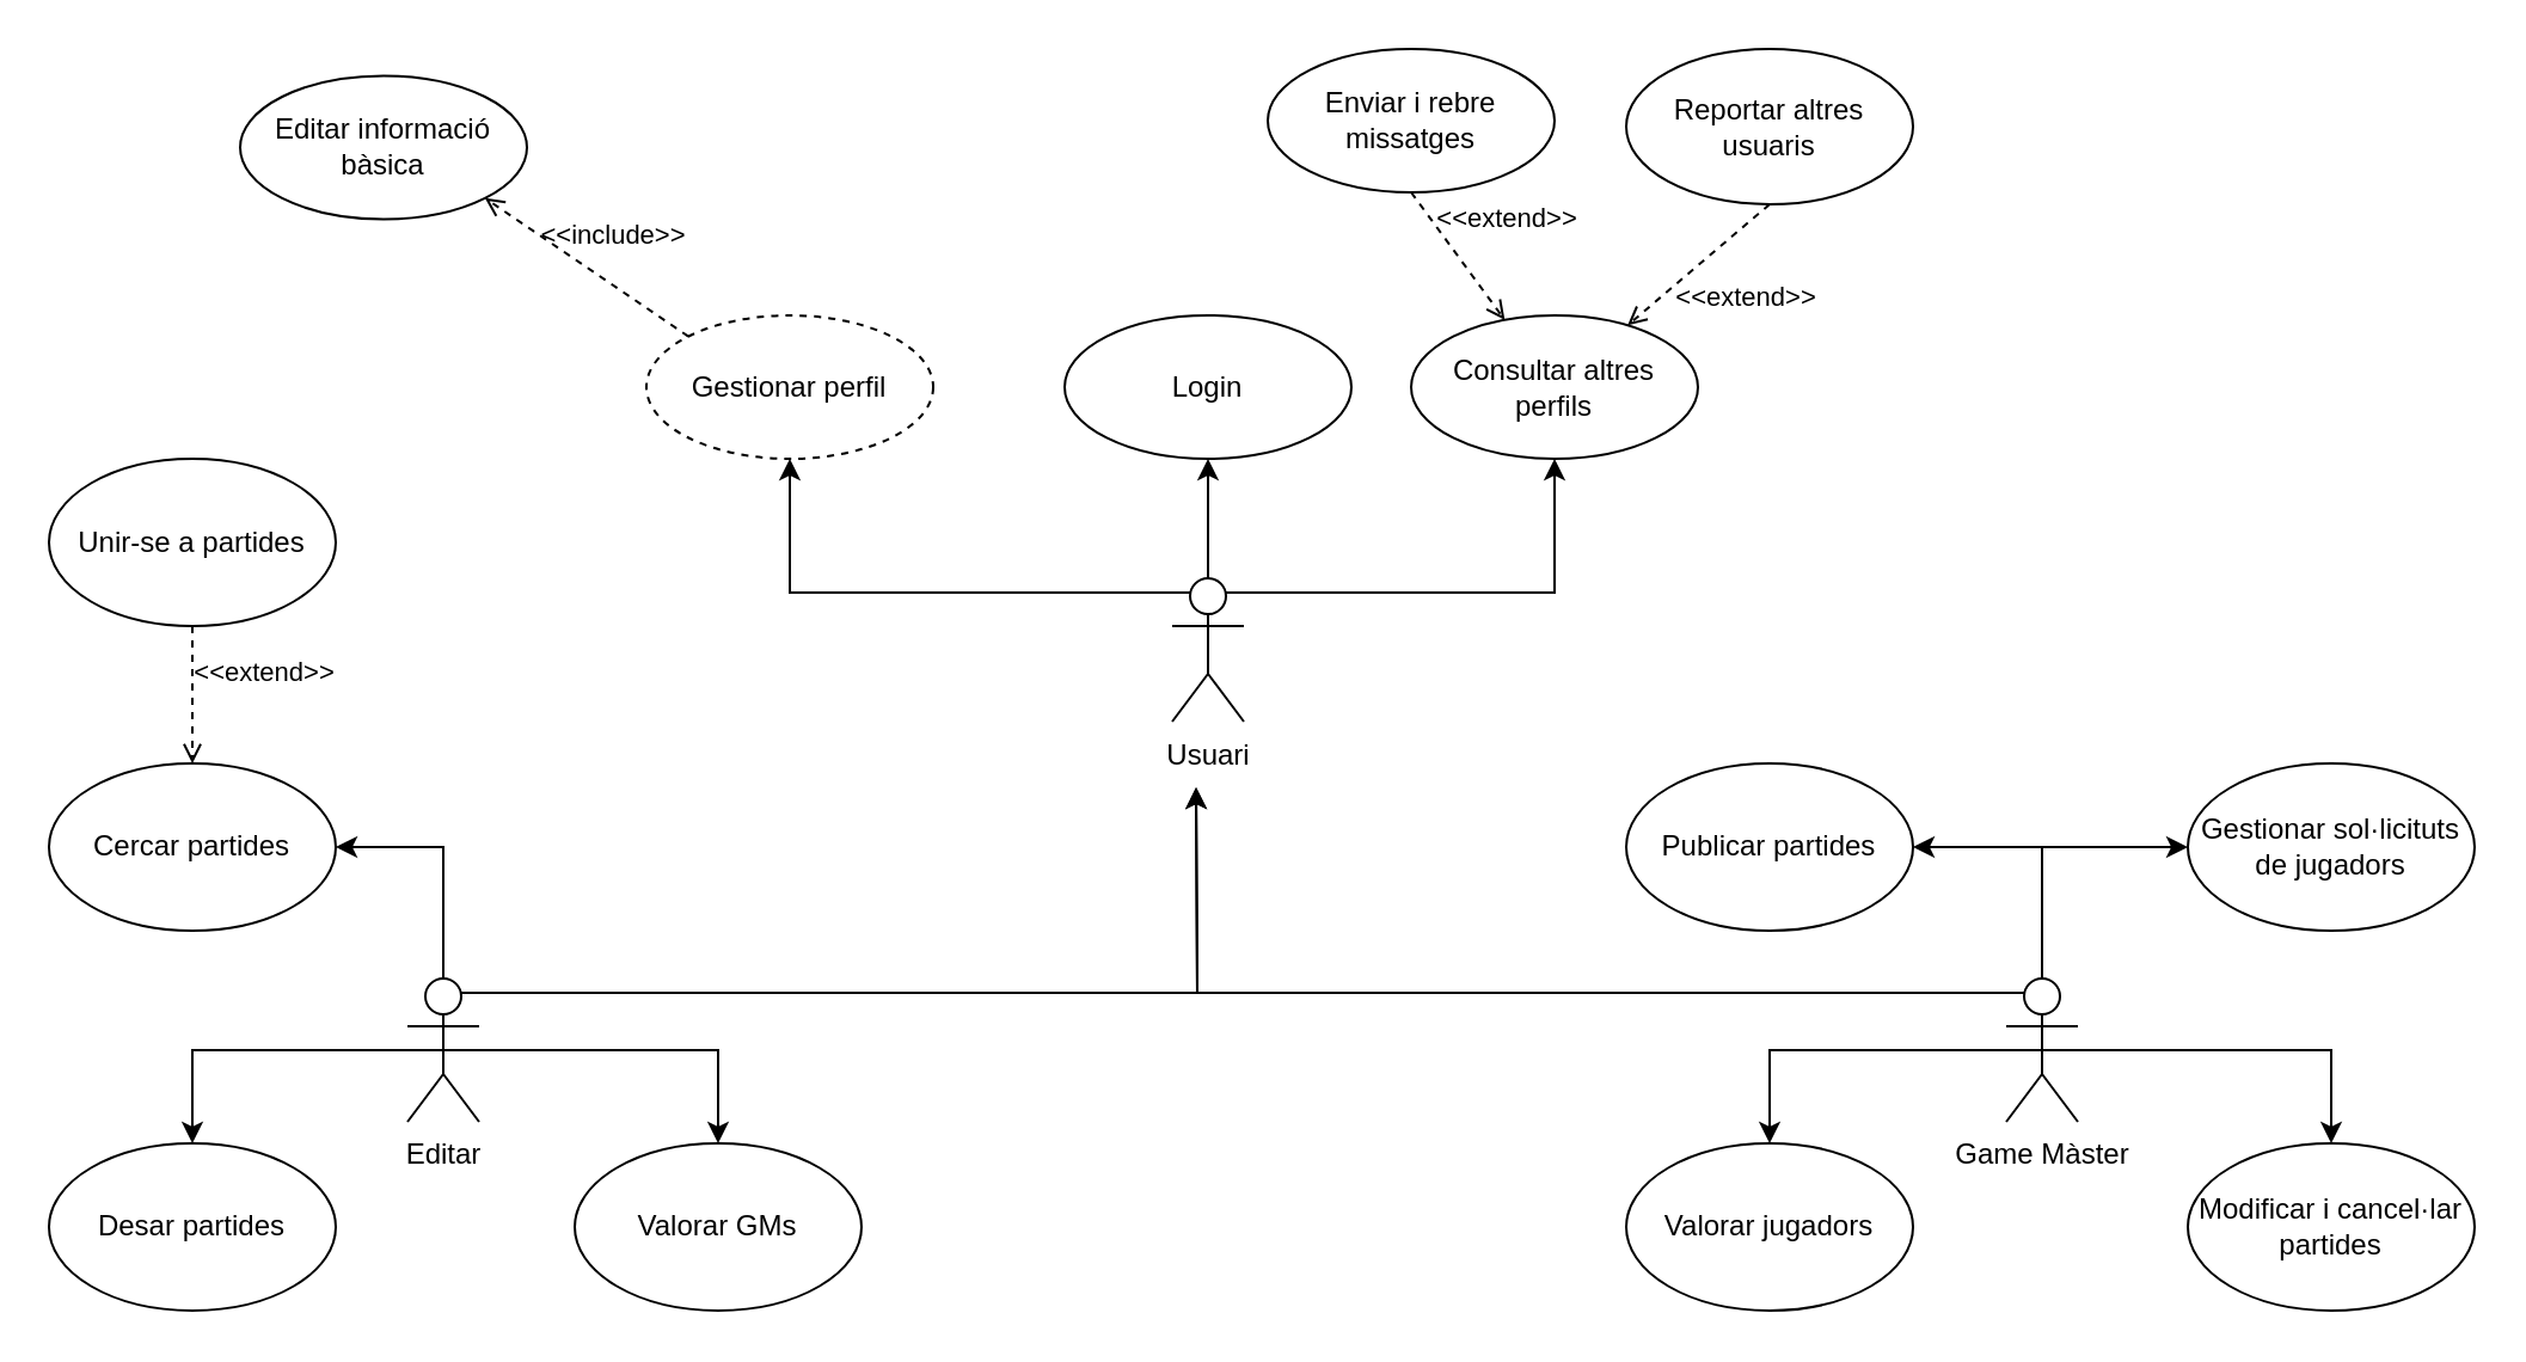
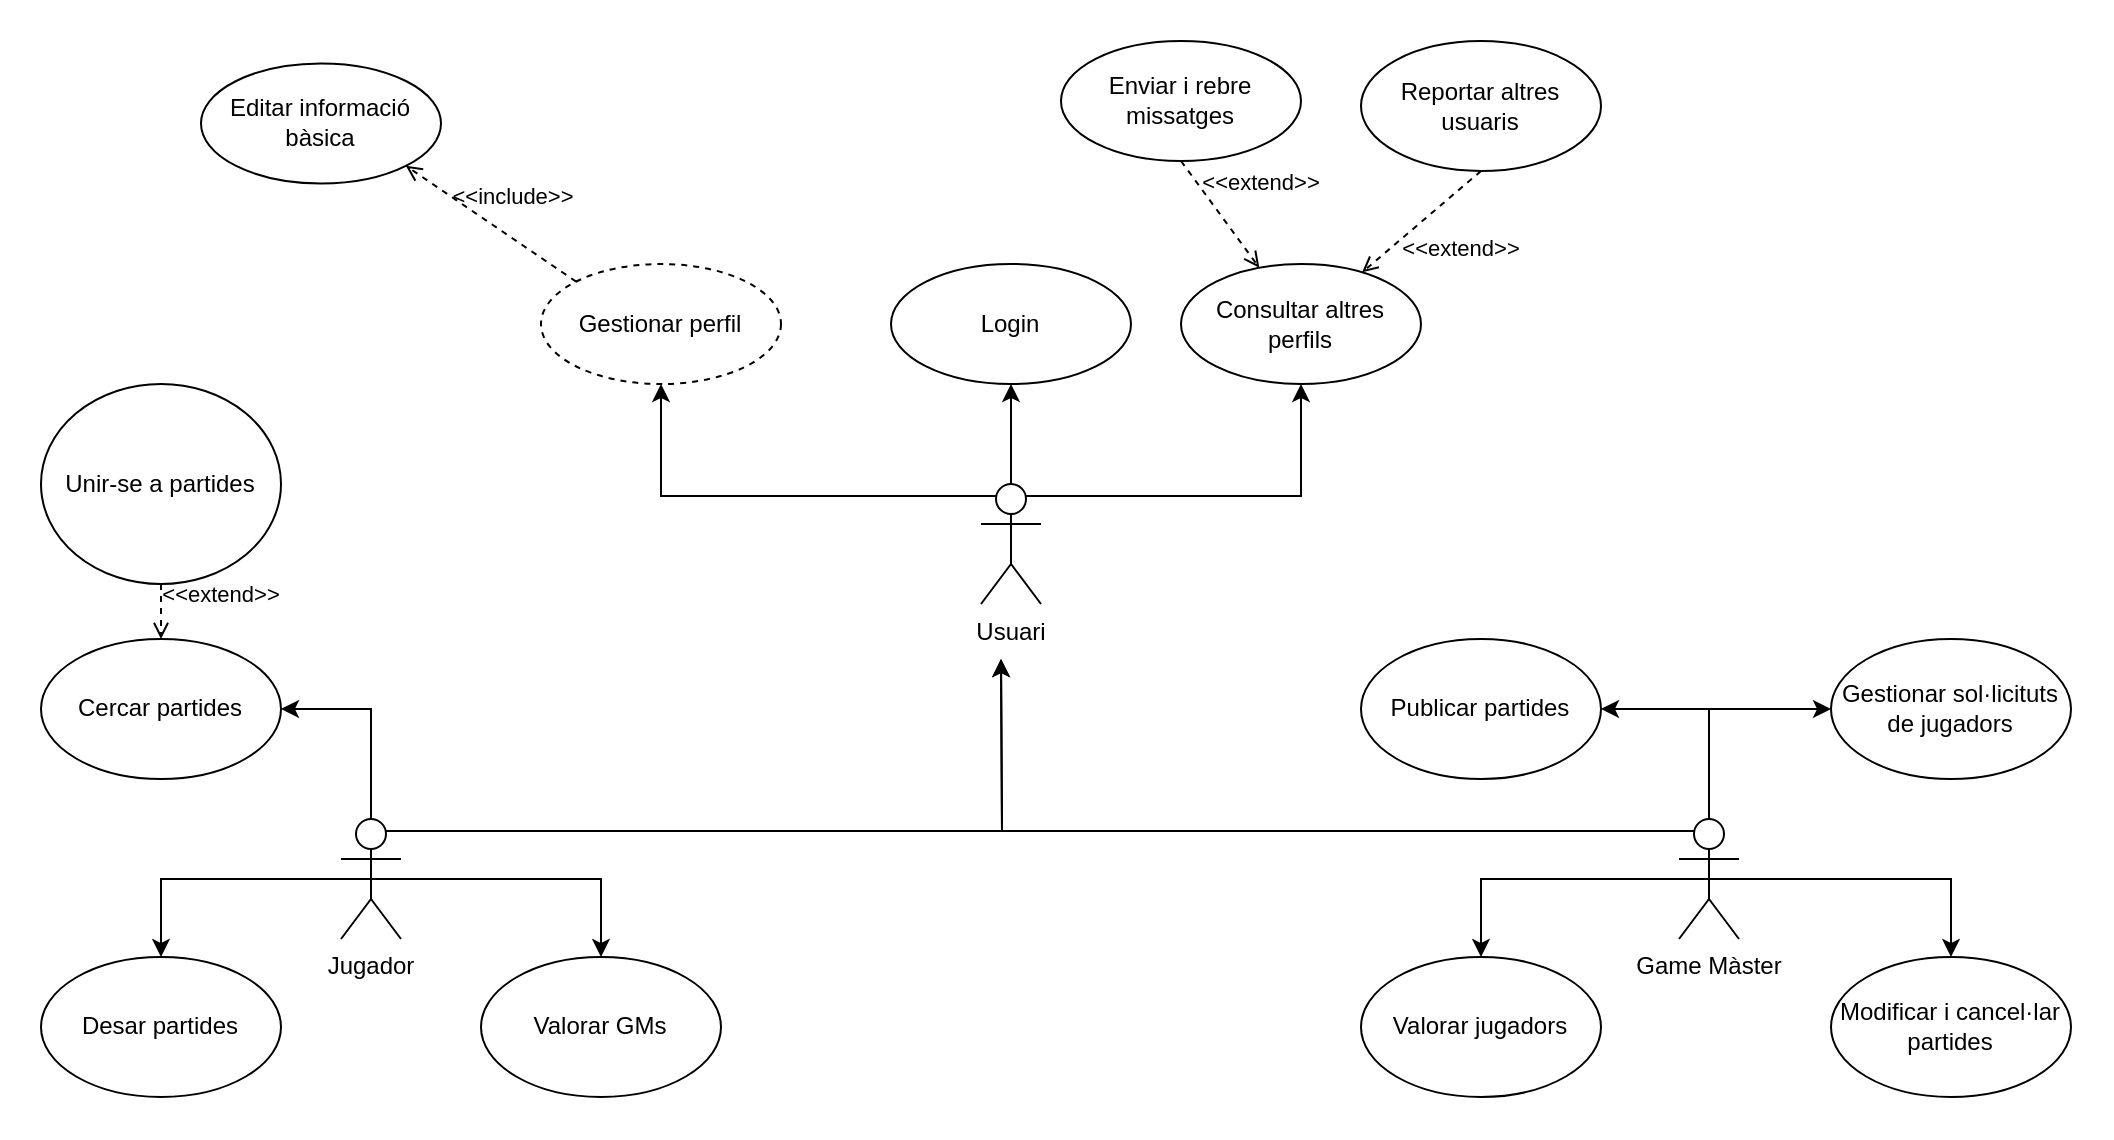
- <mxCell id="22" value="Unir-se a partides" style="ellipse;whiteSpace=wrap;html=1;" vertex="1" parent="1"><mxGeometry x="20" y="191.5" width="120" height="70" as="geometry" /></mxCell>
+ <mxCell id="22" value="Unir-se a partides" style="ellipse;whiteSpace=wrap;html=1;" vertex="1" parent="1"><mxGeometry x="20" y="191.5" width="120" height="100" as="geometry" /></mxCell>
- <mxCell id="14" value="Editar" style="shape=umlActor;verticalLabelPosition=bottom;verticalAlign=top;html=1;outlineConnect=0;" vertex="1" parent="1"><mxGeometry x="170" y="409" width="30" height="60" as="geometry" /></mxCell>
+ <mxCell id="14" value="Jugador" style="shape=umlActor;verticalLabelPosition=bottom;verticalAlign=top;html=1;outlineConnect=0;" vertex="1" parent="1"><mxGeometry x="170" y="409" width="30" height="60" as="geometry" /></mxCell>
